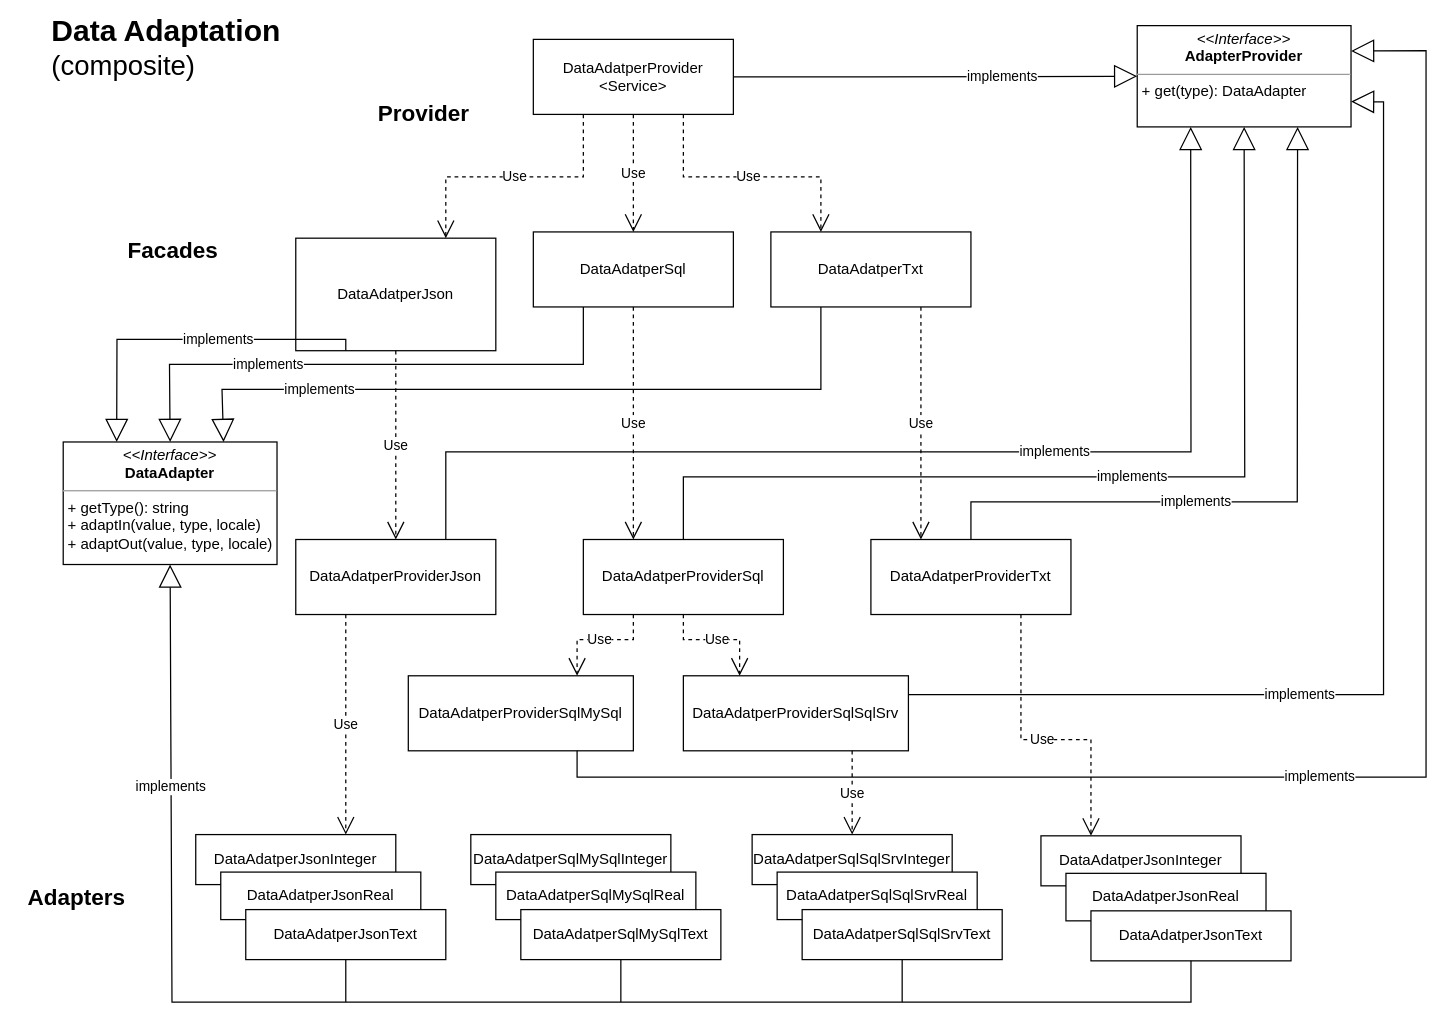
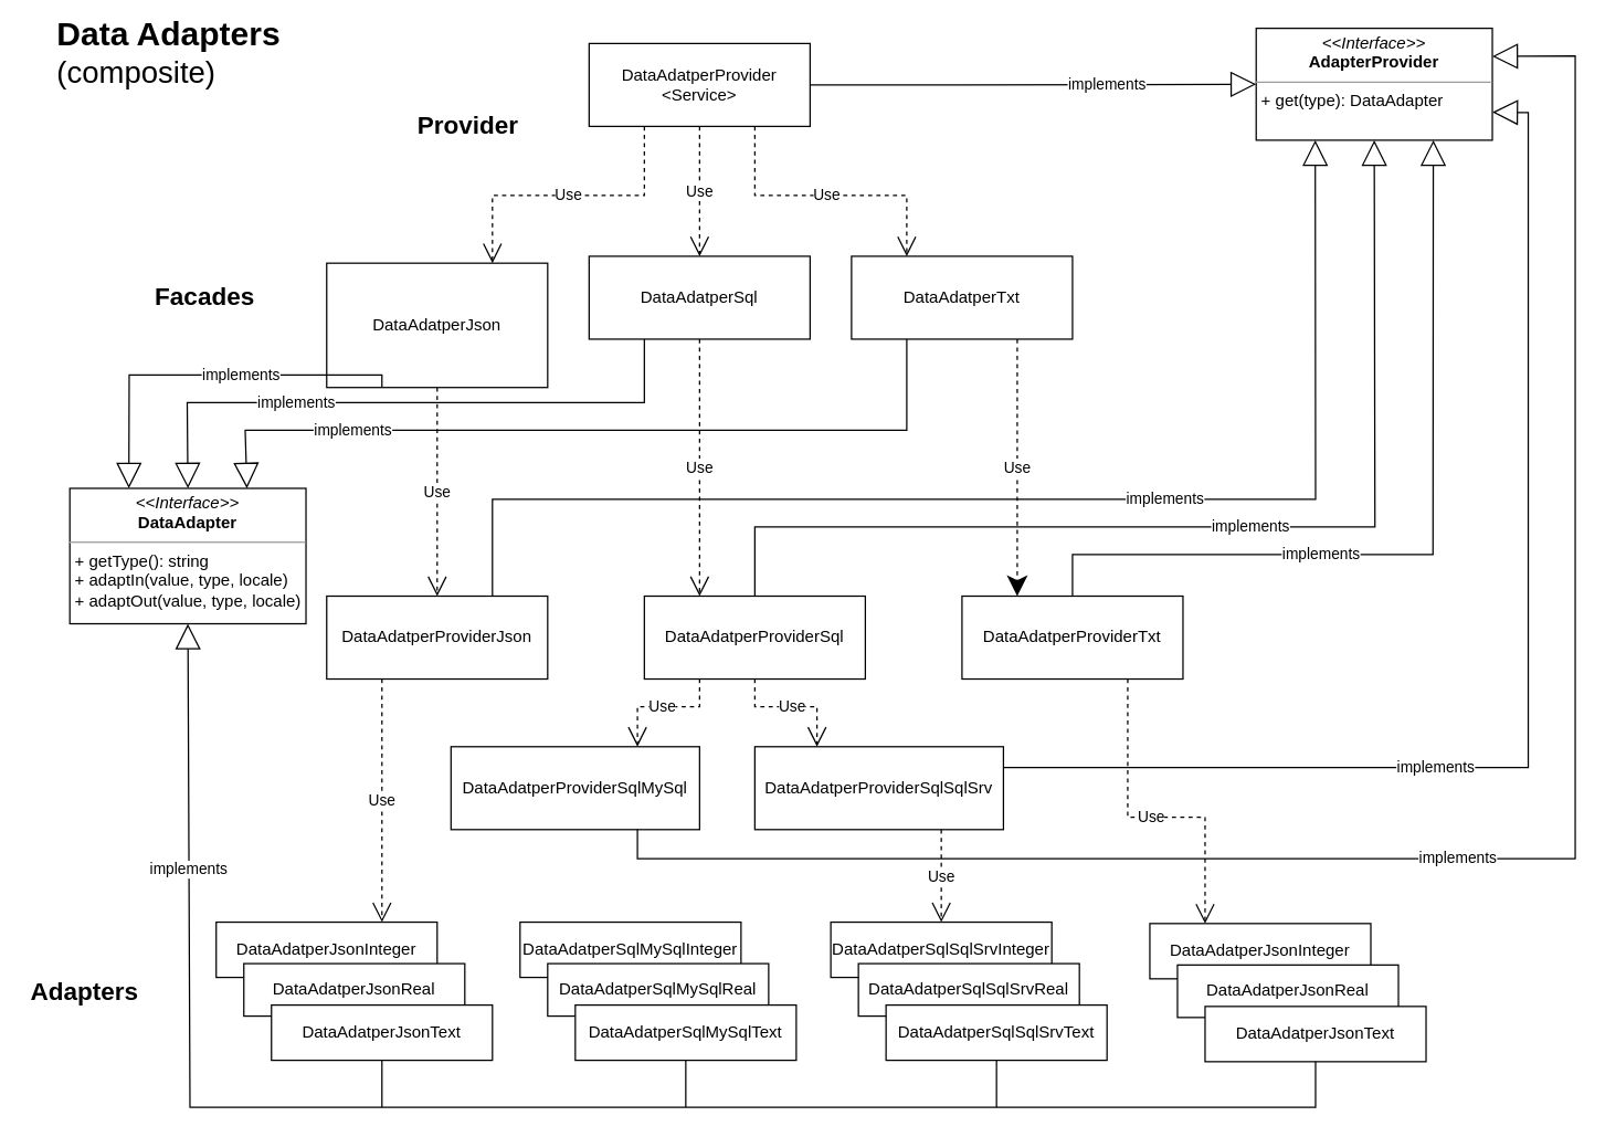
- <mxCell id="21" value="&lt;font&gt;&lt;b style=&quot;font-size: 24px&quot;&gt;Data Adaptation&lt;/b&gt;&lt;br&gt;&lt;font style=&quot;font-size: 22px&quot;&gt;(composite)&lt;/font&gt;&lt;br&gt;&lt;/font&gt;" style="text;html=1;strokeColor=none;fillColor=none;align=left;verticalAlign=middle;whiteSpace=wrap;rounded=0;" vertex="1" parent="1"><mxGeometry x="39" y="23" width="220" height="30" as="geometry" /></mxCell>
+ <mxCell id="21" value="&lt;font&gt;&lt;b style=&quot;font-size: 24px&quot;&gt;Data Adapters&lt;/b&gt;&lt;br&gt;&lt;font style=&quot;font-size: 22px&quot;&gt;(composite)&lt;/font&gt;&lt;br&gt;&lt;/font&gt;" style="text;html=1;strokeColor=none;fillColor=none;align=left;verticalAlign=middle;whiteSpace=wrap;rounded=0;" vertex="1" parent="1"><mxGeometry x="39" y="23" width="220" height="30" as="geometry" /></mxCell>
- <mxCell id="52" value="&lt;b&gt;&lt;font style=&quot;font-size: 18px&quot;&gt;Facades&lt;/font&gt;&lt;/b&gt;" style="text;html=1;strokeColor=none;fillColor=none;align=left;verticalAlign=middle;whiteSpace=wrap;rounded=0;" vertex="1" parent="1"><mxGeometry x="100" y="185" width="104" height="30" as="geometry" /></mxCell>
+ <mxCell id="52" value="&lt;b&gt;&lt;font style=&quot;font-size: 18px&quot;&gt;Facades&lt;/font&gt;&lt;/b&gt;" style="text;html=1;strokeColor=none;fillColor=none;align=left;verticalAlign=middle;whiteSpace=wrap;rounded=0;" vertex="1" parent="1"><mxGeometry x="110" y="200" width="104" height="30" as="geometry" /></mxCell>
- <mxCell id="19" value="Use" style="endArrow=open;endSize=12;dashed=1;html=1;rounded=0;exitX=0.75;exitY=1;exitDx=0;exitDy=0;entryX=0.25;entryY=0;entryDx=0;entryDy=0;" edge="1" parent="1" source="6" target="15"><mxGeometry width="160" relative="1" as="geometry"><mxPoint x="556" y="255" as="sourcePoint" /><mxPoint x="557" y="441" as="targetPoint" /></mxGeometry></mxCell>
+ <mxCell id="19" value="Use" style="endArrow=classic;endSize=12;dashed=1;html=1;rounded=0;exitX=0.75;exitY=1;exitDx=0;exitDy=0;entryX=0.25;entryY=0;entryDx=0;entryDy=0;" edge="1" parent="1" source="6" target="15"><mxGeometry width="160" relative="1" as="geometry"><mxPoint x="556" y="255" as="sourcePoint" /><mxPoint x="557" y="441" as="targetPoint" /></mxGeometry></mxCell>
